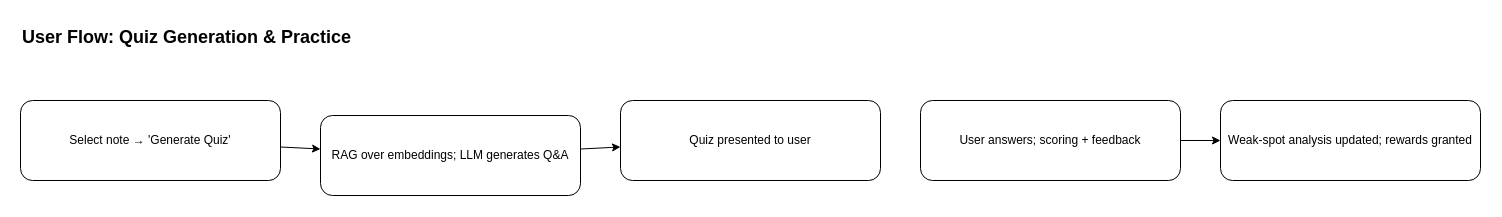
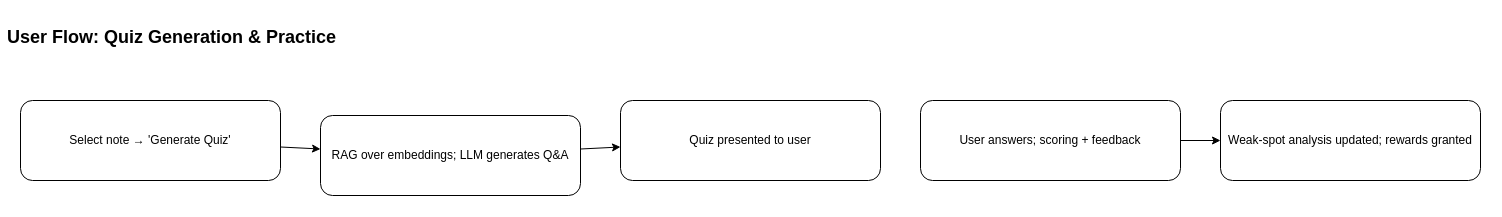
- <mxCell id="2" value="User Flow: Quiz Generation &amp; Practice" style="text;whiteSpace=wrap;html=1;fontStyle=1;fontSize=18;" vertex="1" parent="1"><mxGeometry x="20" y="20" width="800" height="40" as="geometry" /></mxCell>
+ <mxCell id="2" value="User Flow: Quiz Generation &amp; Practice" style="text;whiteSpace=wrap;html=1;fontStyle=1;fontSize=18;" vertex="1" parent="1"><mxGeometry x="5" y="20" width="800" height="40" as="geometry" /></mxCell>
